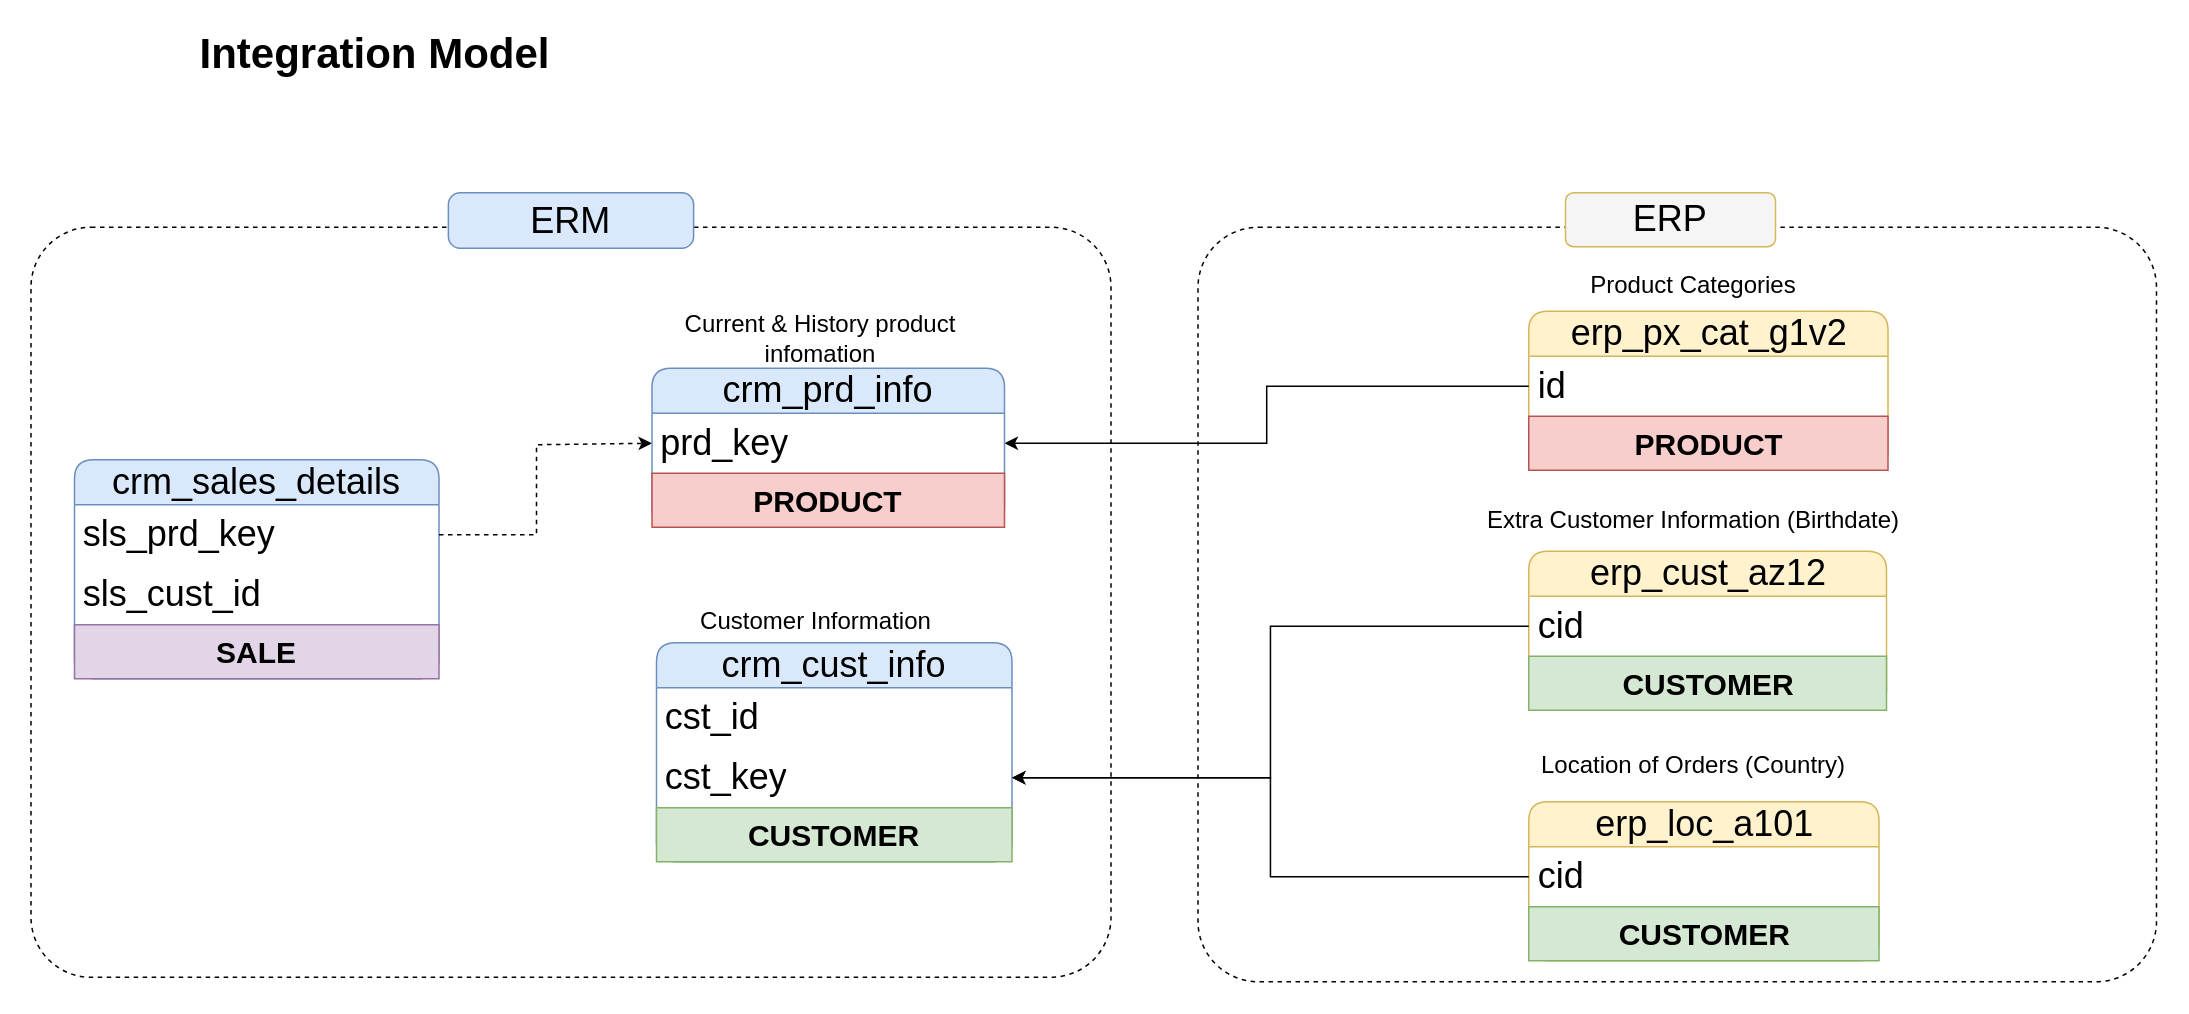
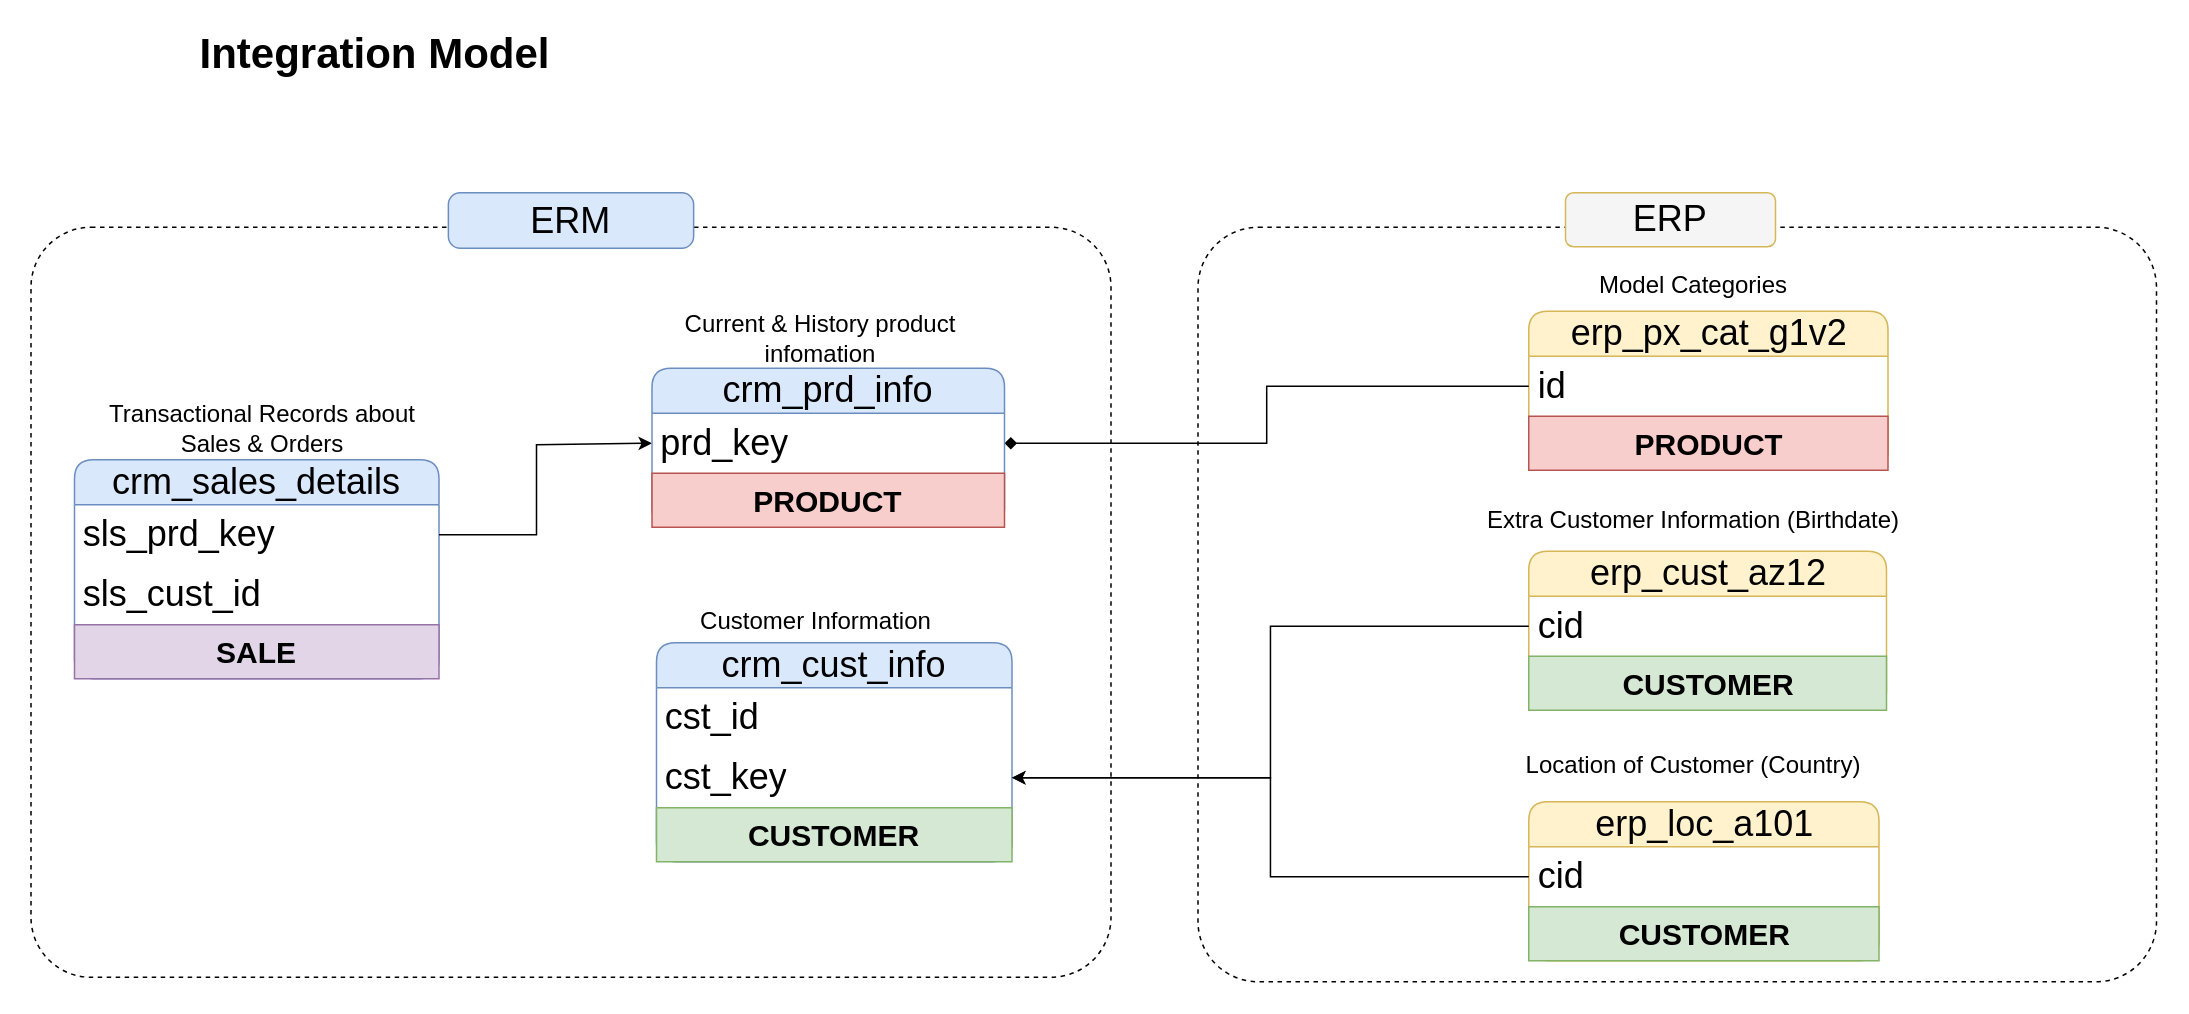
- <mxCell id="31" value="&lt;span style=&quot;font-size: 16px;&quot;&gt;Product Categories&lt;/span&gt;" style="text;html=1;align=center;verticalAlign=middle;whiteSpace=wrap;rounded=0;" parent="1" vertex="1"><mxGeometry x="985" y="174" width="287" height="30" as="geometry" /></mxCell>
+ <mxCell id="31" value="&lt;span style=&quot;font-size: 16px;&quot;&gt;Model Categories&lt;/span&gt;" style="text;html=1;align=center;verticalAlign=middle;whiteSpace=wrap;rounded=0;" parent="1" vertex="1"><mxGeometry x="985" y="174" width="287" height="30" as="geometry" /></mxCell>
+ <mxCell id="14" value="&lt;font style=&quot;font-size: 16px;&quot;&gt;Transactional Records about&lt;/font&gt;&lt;div&gt;&lt;font style=&quot;font-size: 16px;&quot;&gt;Sales &amp;amp; Orders&lt;/font&gt;&lt;/div&gt;" style="text;html=1;align=center;verticalAlign=middle;whiteSpace=wrap;rounded=0;" parent="1" vertex="1"><mxGeometry x="57" y="270" width="235" height="30" as="geometry" /></mxCell>
- <mxCell id="33" style="edgeStyle=orthogonalEdgeStyle;rounded=0;orthogonalLoop=1;jettySize=auto;html=1;entryX=1;entryY=0.5;entryDx=0;entryDy=0;" parent="1" source="29" target="38" edge="1"><mxGeometry relative="1" as="geometry" /></mxCell>
+ <mxCell id="33" style="edgeStyle=orthogonalEdgeStyle;rounded=0;orthogonalLoop=1;jettySize=auto;html=1;entryX=1;entryY=0.5;entryDx=0;entryDy=0;endArrow=diamond;" parent="1" source="29" target="38" edge="1"><mxGeometry relative="1" as="geometry" /></mxCell>
- <mxCell id="15" style="edgeStyle=orthogonalEdgeStyle;rounded=0;orthogonalLoop=1;jettySize=auto;html=1;entryX=0;entryY=0.5;entryDx=0;entryDy=0;dashed=1;" parent="1" source="11" target="38" edge="1"><mxGeometry relative="1" as="geometry"><Array as="points"><mxPoint x="357" y="356" /><mxPoint x="357" y="296" /></Array></mxGeometry></mxCell>
+ <mxCell id="15" style="edgeStyle=orthogonalEdgeStyle;rounded=0;orthogonalLoop=1;jettySize=auto;html=1;entryX=0;entryY=0.5;entryDx=0;entryDy=0;" parent="1" source="11" target="38" edge="1"><mxGeometry relative="1" as="geometry"><Array as="points"><mxPoint x="357" y="356" /><mxPoint x="357" y="296" /></Array></mxGeometry></mxCell>
- <mxCell id="25" value="&lt;span style=&quot;font-size: 16px;&quot;&gt;Location of Orders (Country)&lt;/span&gt;" style="text;html=1;align=center;verticalAlign=middle;whiteSpace=wrap;rounded=0;" parent="1" vertex="1"><mxGeometry x="985" y="494" width="287" height="30" as="geometry" /></mxCell>
+ <mxCell id="25" value="&lt;span style=&quot;font-size: 16px;&quot;&gt;Location of Customer (Country)&lt;/span&gt;" style="text;html=1;align=center;verticalAlign=middle;whiteSpace=wrap;rounded=0;" parent="1" vertex="1"><mxGeometry x="985" y="494" width="287" height="30" as="geometry" /></mxCell>
